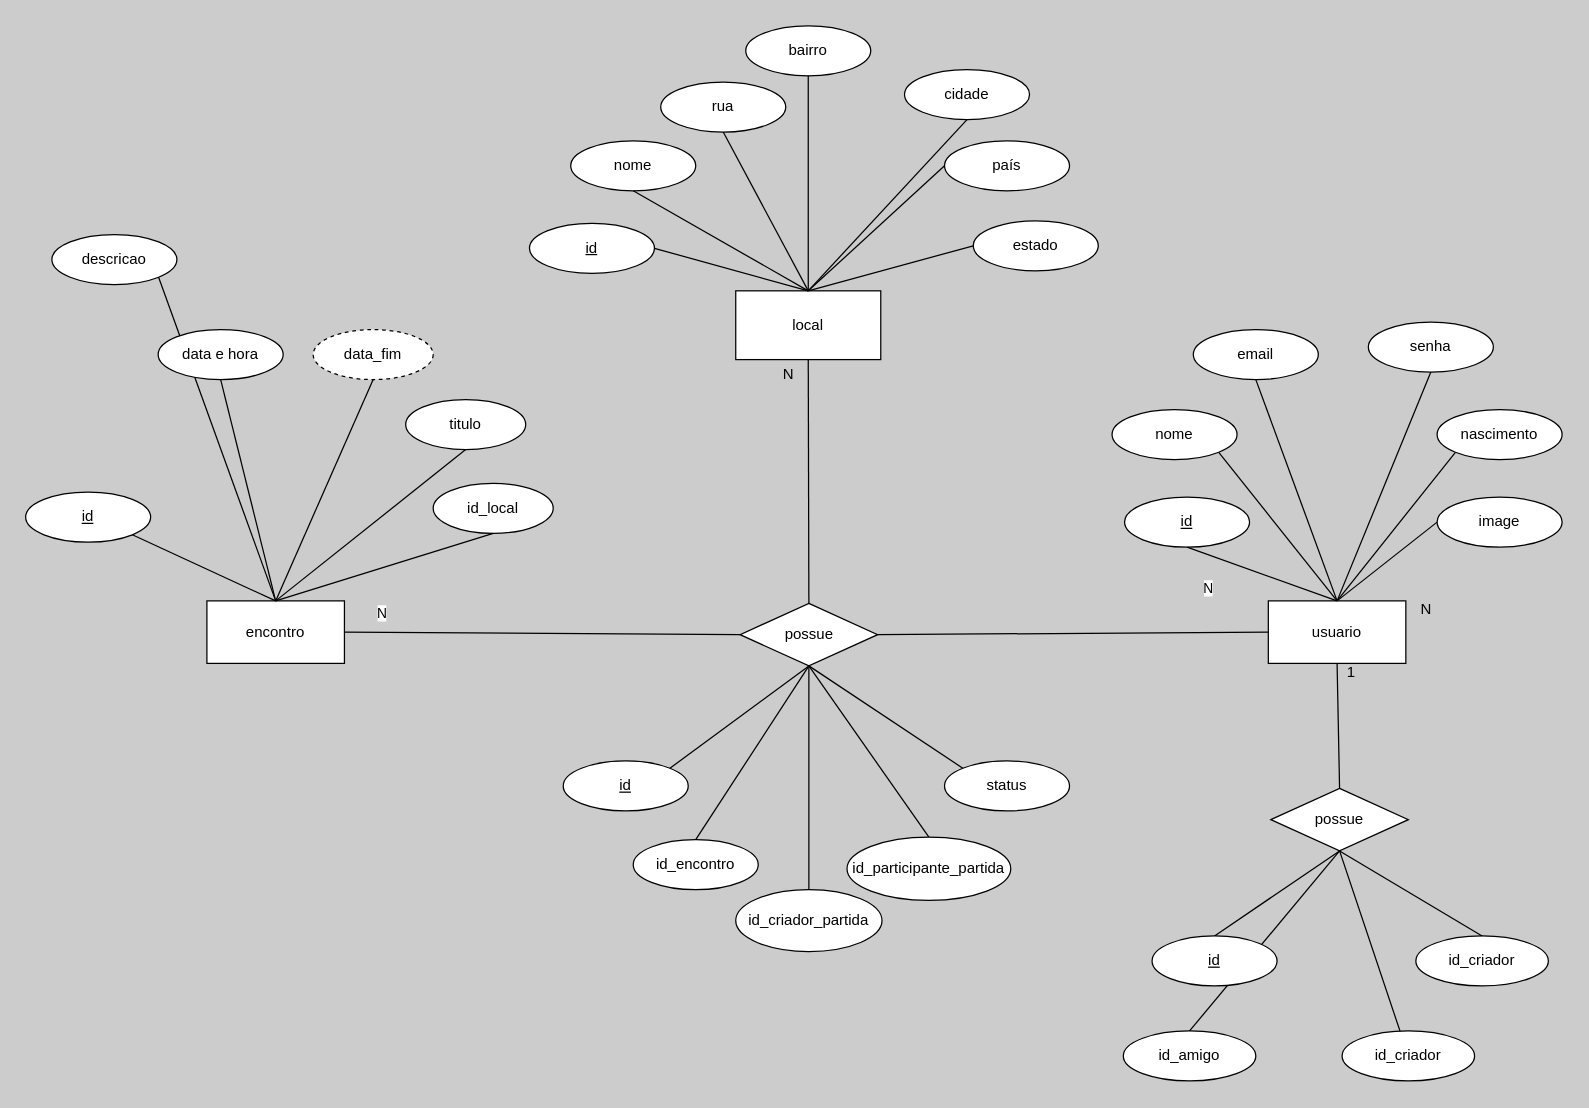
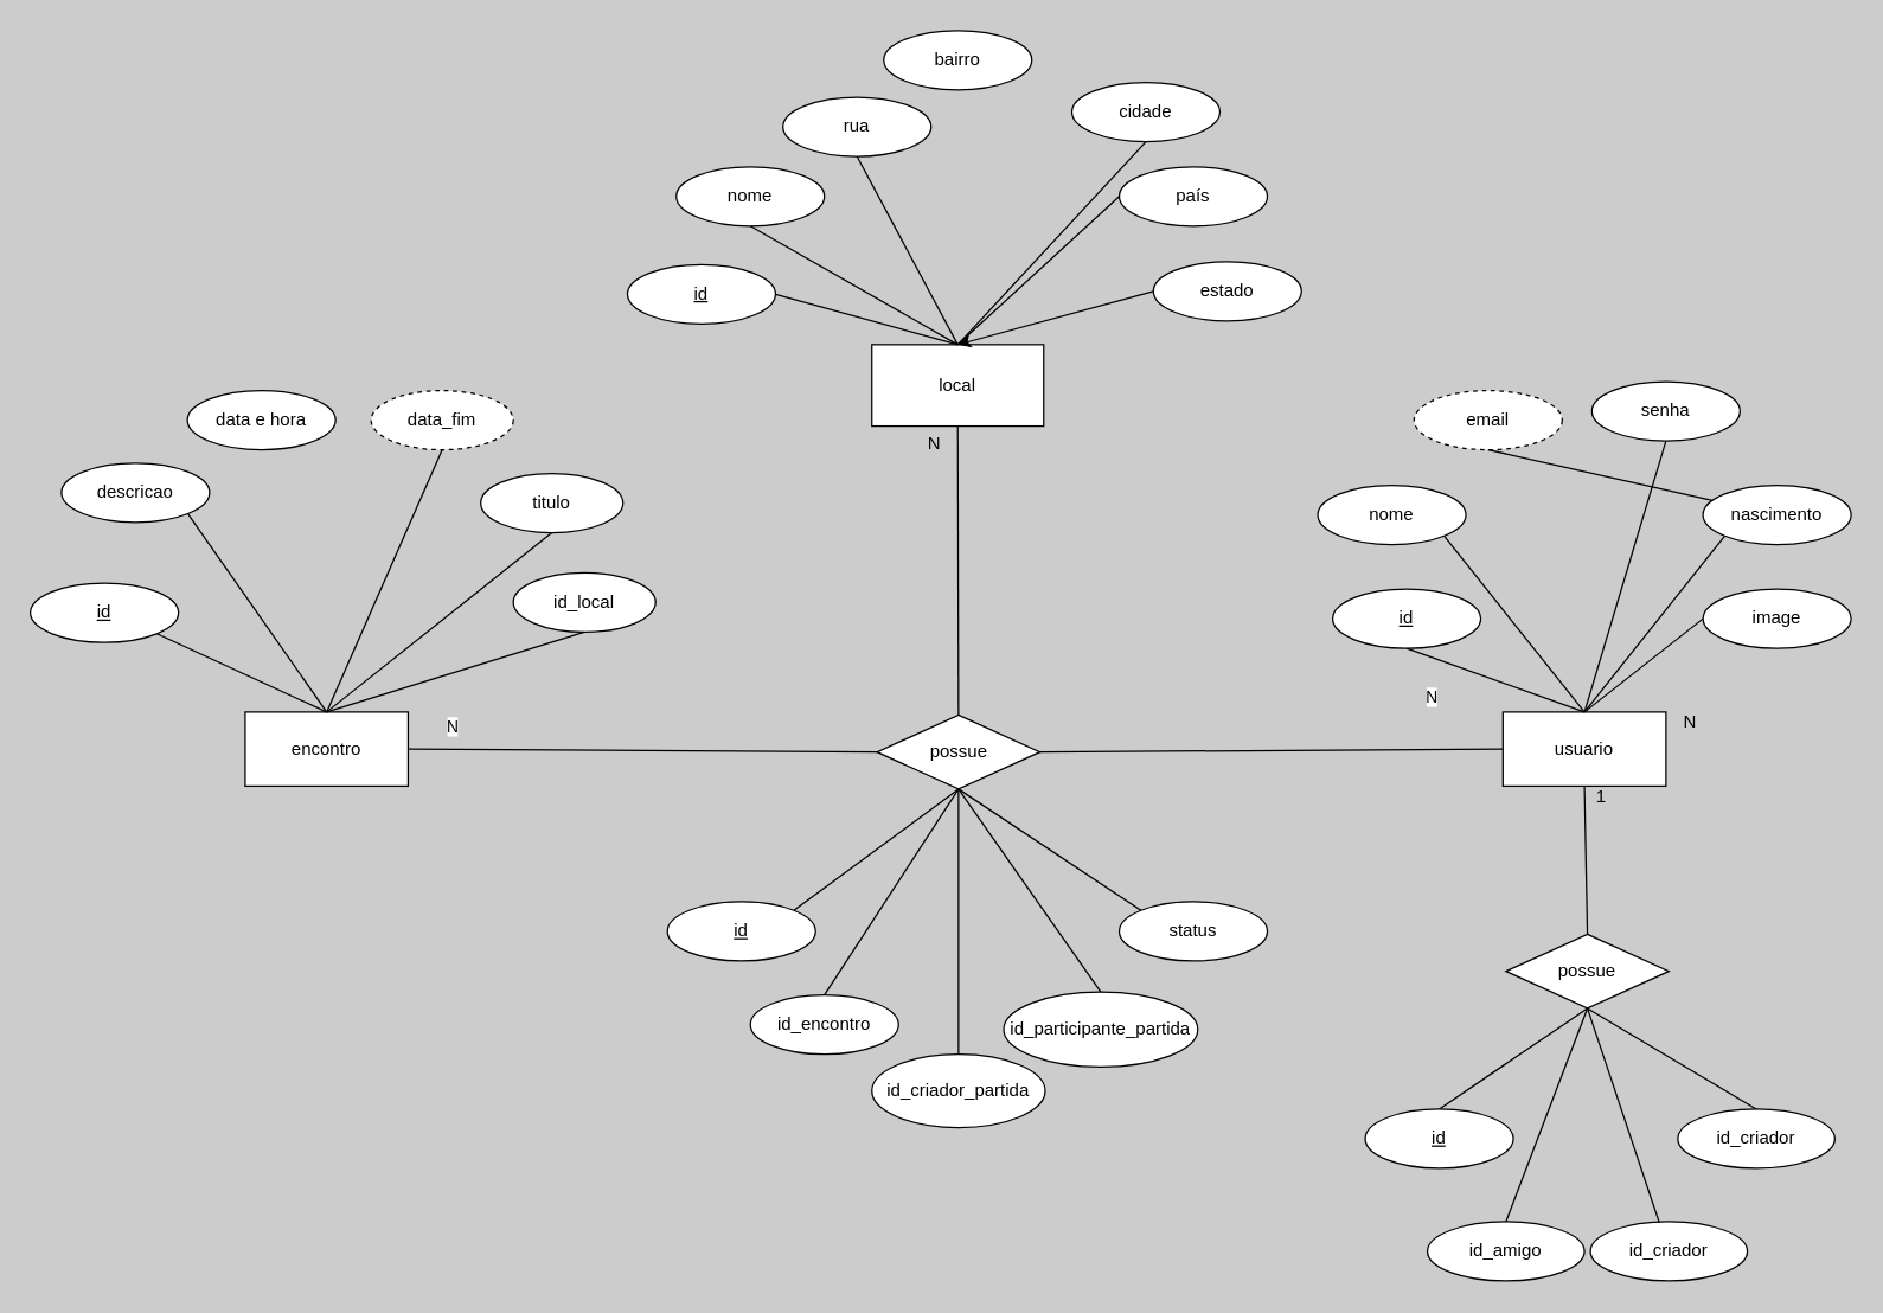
- <mxCell id="61" value="" style="endArrow=none;html=1;rounded=0;entryX=0.5;entryY=0;entryDx=0;entryDy=0;exitX=0.5;exitY=1;exitDx=0;exitDy=0;" edge="1" parent="1" source="58" target="55"><mxGeometry width="50" height="50" relative="1" as="geometry"><mxPoint x="718" y="347" as="sourcePoint" /><mxPoint x="648" y="277" as="targetPoint" /></mxGeometry></mxCell>
- <mxCell id="18" value="descricao" style="ellipse;whiteSpace=wrap;html=1;align=center;" parent="1" vertex="1"><mxGeometry x="41" y="187" width="100" height="40" as="geometry" /></mxCell>
+ <mxCell id="18" value="descricao" style="ellipse;whiteSpace=wrap;html=1;align=center;" parent="1" vertex="1"><mxGeometry x="41" y="312" width="100" height="40" as="geometry" /></mxCell>
- <mxCell id="68" value="" style="endArrow=none;html=1;rounded=0;entryX=0.5;entryY=0;entryDx=0;entryDy=0;exitX=0;exitY=0.5;exitDx=0;exitDy=0;" edge="1" parent="1" source="66" target="55"><mxGeometry width="50" height="50" relative="1" as="geometry"><mxPoint x="889" y="416" as="sourcePoint" /><mxPoint x="932" y="363" as="targetPoint" /></mxGeometry></mxCell>
+ <mxCell id="68" value="" style="endArrow=classic;html=1;rounded=0;entryX=0.5;entryY=0;entryDx=0;entryDy=0;exitX=0;exitY=0.5;exitDx=0;exitDy=0;" edge="1" parent="1" source="66" target="55"><mxGeometry width="50" height="50" relative="1" as="geometry"><mxPoint x="889" y="416" as="sourcePoint" /><mxPoint x="932" y="363" as="targetPoint" /></mxGeometry></mxCell>
- <mxCell id="4" value="senha" style="ellipse;whiteSpace=wrap;html=1;align=center;" parent="1" vertex="1"><mxGeometry x="1094" y="257" width="100" height="40" as="geometry" /></mxCell>
+ <mxCell id="4" value="senha" style="ellipse;whiteSpace=wrap;html=1;align=center;" parent="1" vertex="1"><mxGeometry x="1074" y="257" width="100" height="40" as="geometry" /></mxCell>
- <mxCell id="6" value="email" style="ellipse;whiteSpace=wrap;html=1;align=center;" parent="1" vertex="1"><mxGeometry x="954" y="263" width="100" height="40" as="geometry" /></mxCell>
+ <mxCell id="6" value="email" style="ellipse;whiteSpace=wrap;html=1;align=center;dashed=1;" parent="1" vertex="1"><mxGeometry x="954" y="263" width="100" height="40" as="geometry" /></mxCell>
- <mxCell id="24" value="" style="endArrow=none;html=1;rounded=0;entryX=0.5;entryY=0;entryDx=0;entryDy=0;exitX=0.5;exitY=1;exitDx=0;exitDy=0;" parent="1" source="23" target="15" edge="1"><mxGeometry width="50" height="50" relative="1" as="geometry"><mxPoint x="241" y="490" as="sourcePoint" /><mxPoint x="181" y="404" as="targetPoint" /></mxGeometry></mxCell>
- <mxCell id="12" value="" style="endArrow=none;html=1;rounded=0;exitX=0.5;exitY=1;exitDx=0;exitDy=0;entryX=0.5;entryY=0;entryDx=0;entryDy=0;" parent="1" source="6" target="2" edge="1"><mxGeometry width="50" height="50" relative="1" as="geometry"><mxPoint x="1059" y="472" as="sourcePoint" /><mxPoint x="1109" y="422" as="targetPoint" /></mxGeometry></mxCell>
+ <mxCell id="12" value="" style="endArrow=none;html=1;rounded=0;exitX=0.5;exitY=1;exitDx=0;exitDy=0;" parent="1" source="6" target="7" edge="1"><mxGeometry width="50" height="50" relative="1" as="geometry"><mxPoint x="1059" y="472" as="sourcePoint" /><mxPoint x="1109" y="422" as="targetPoint" /></mxGeometry></mxCell>
- <mxCell id="33" value="id_amigo" style="ellipse;whiteSpace=wrap;html=1;align=center;" parent="1" vertex="1"><mxGeometry x="898" y="824" width="106" height="40" as="geometry" /></mxCell>
+ <mxCell id="33" value="id_amigo" style="ellipse;whiteSpace=wrap;html=1;align=center;" parent="1" vertex="1"><mxGeometry x="963" y="824" width="106" height="40" as="geometry" /></mxCell>
